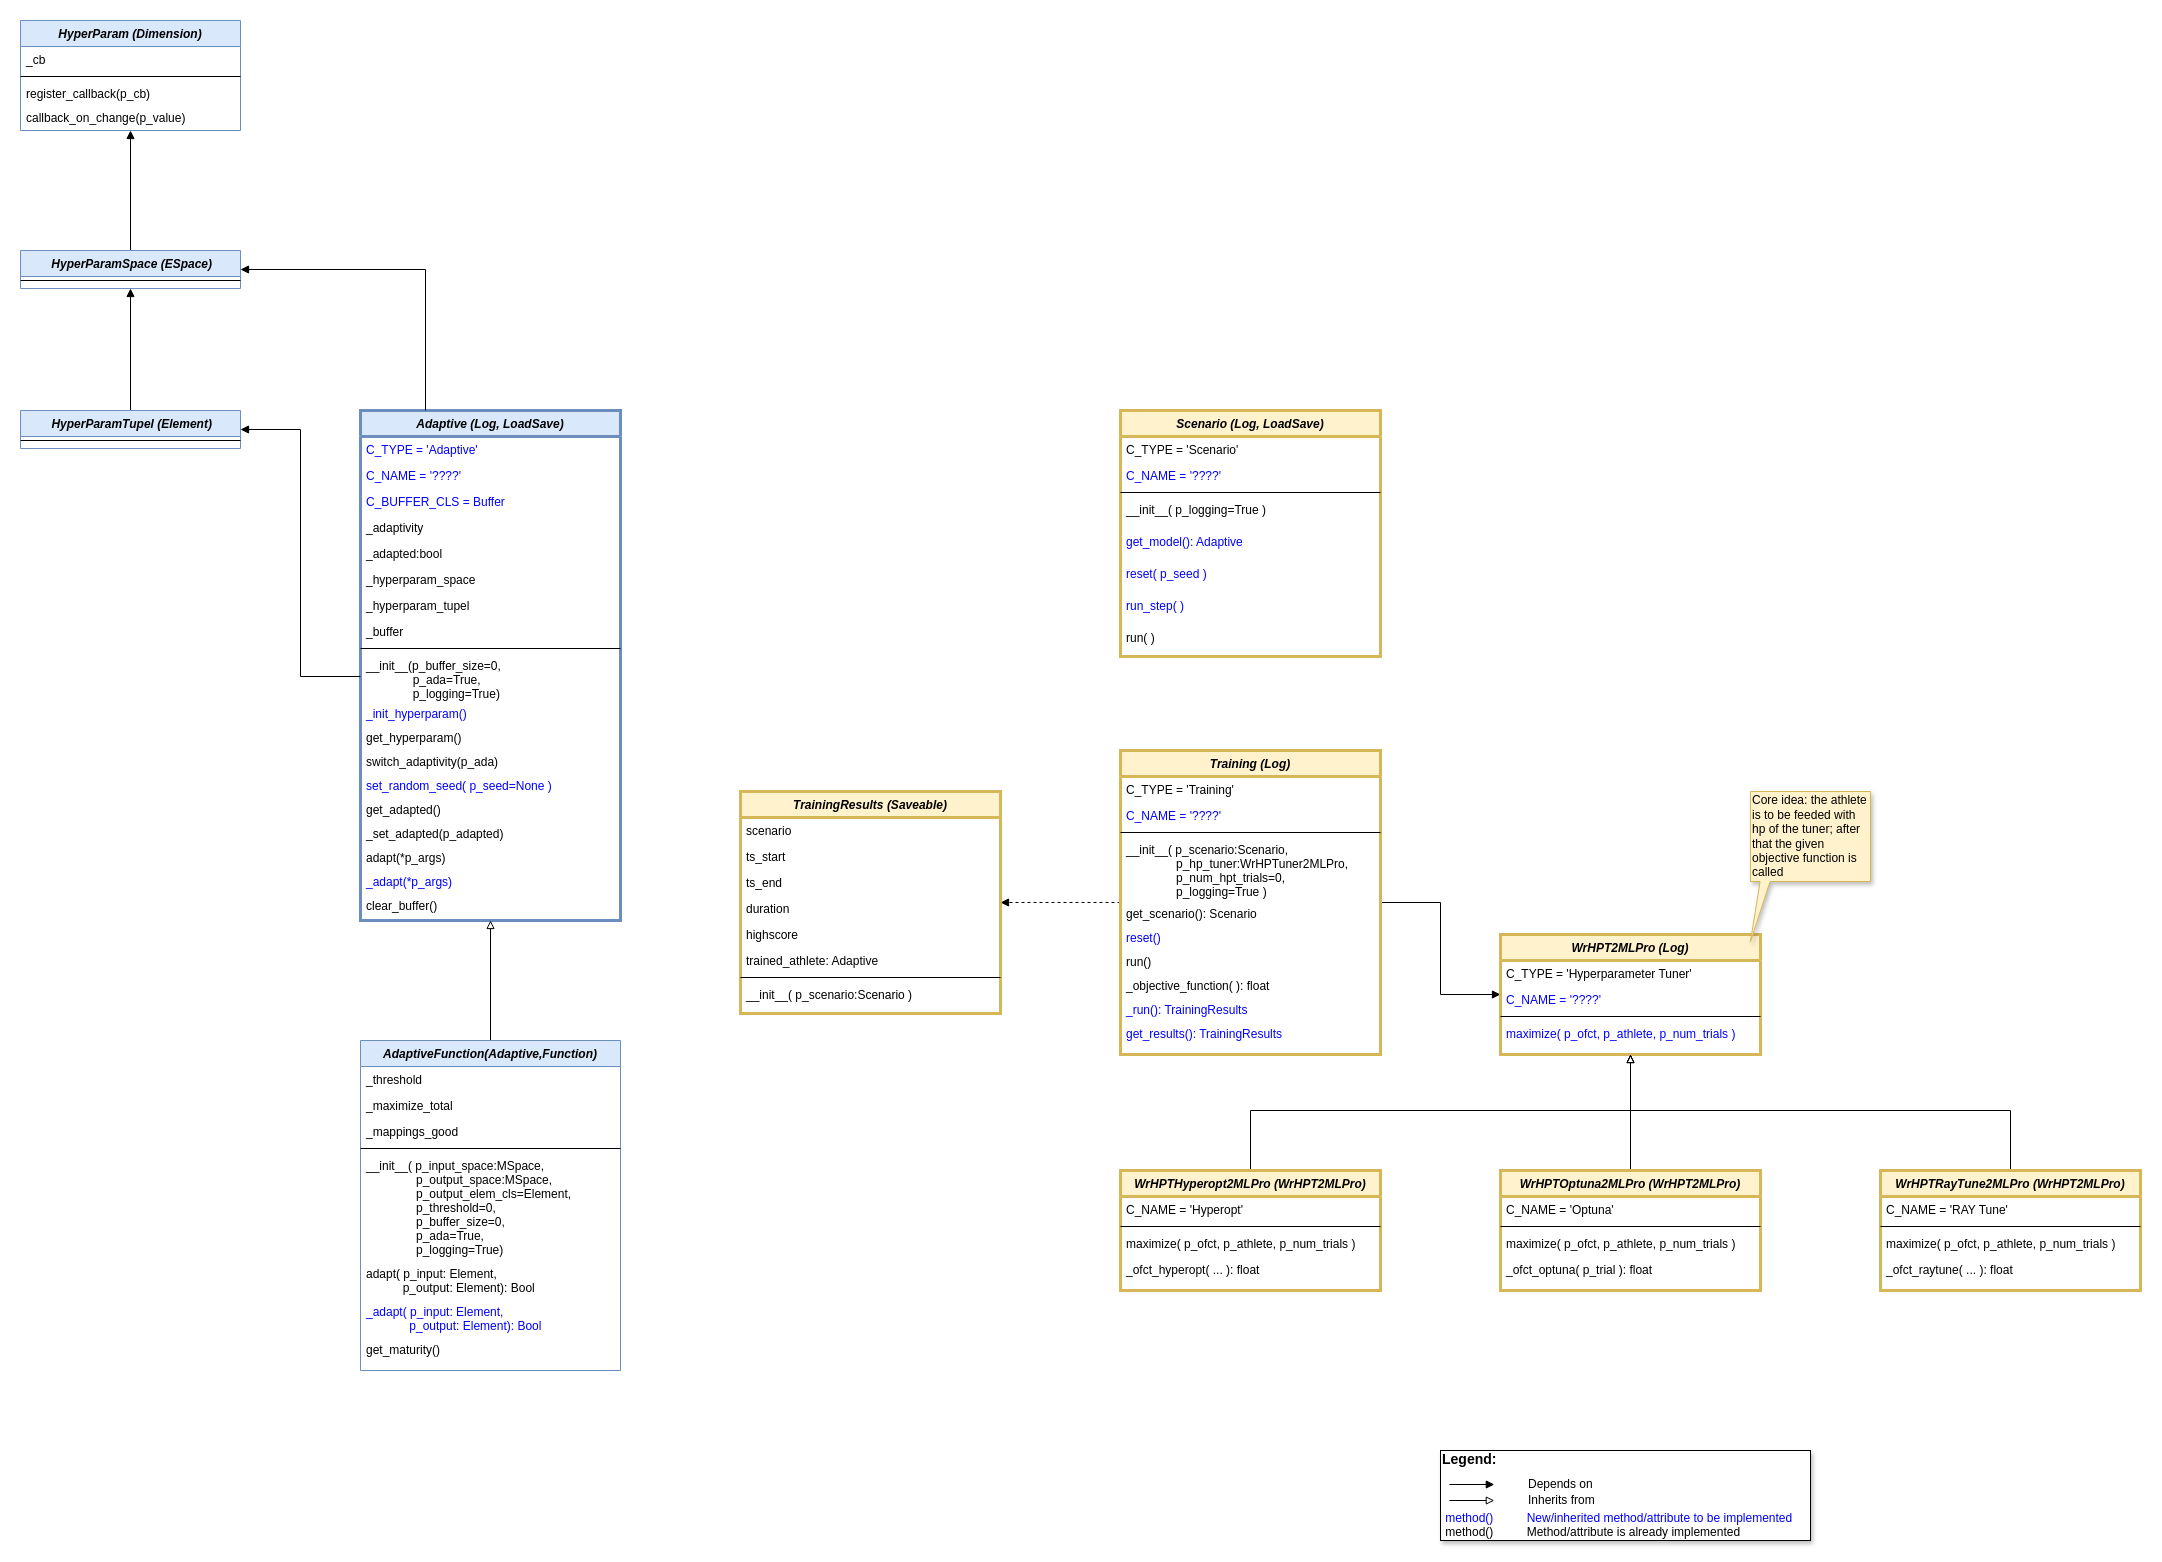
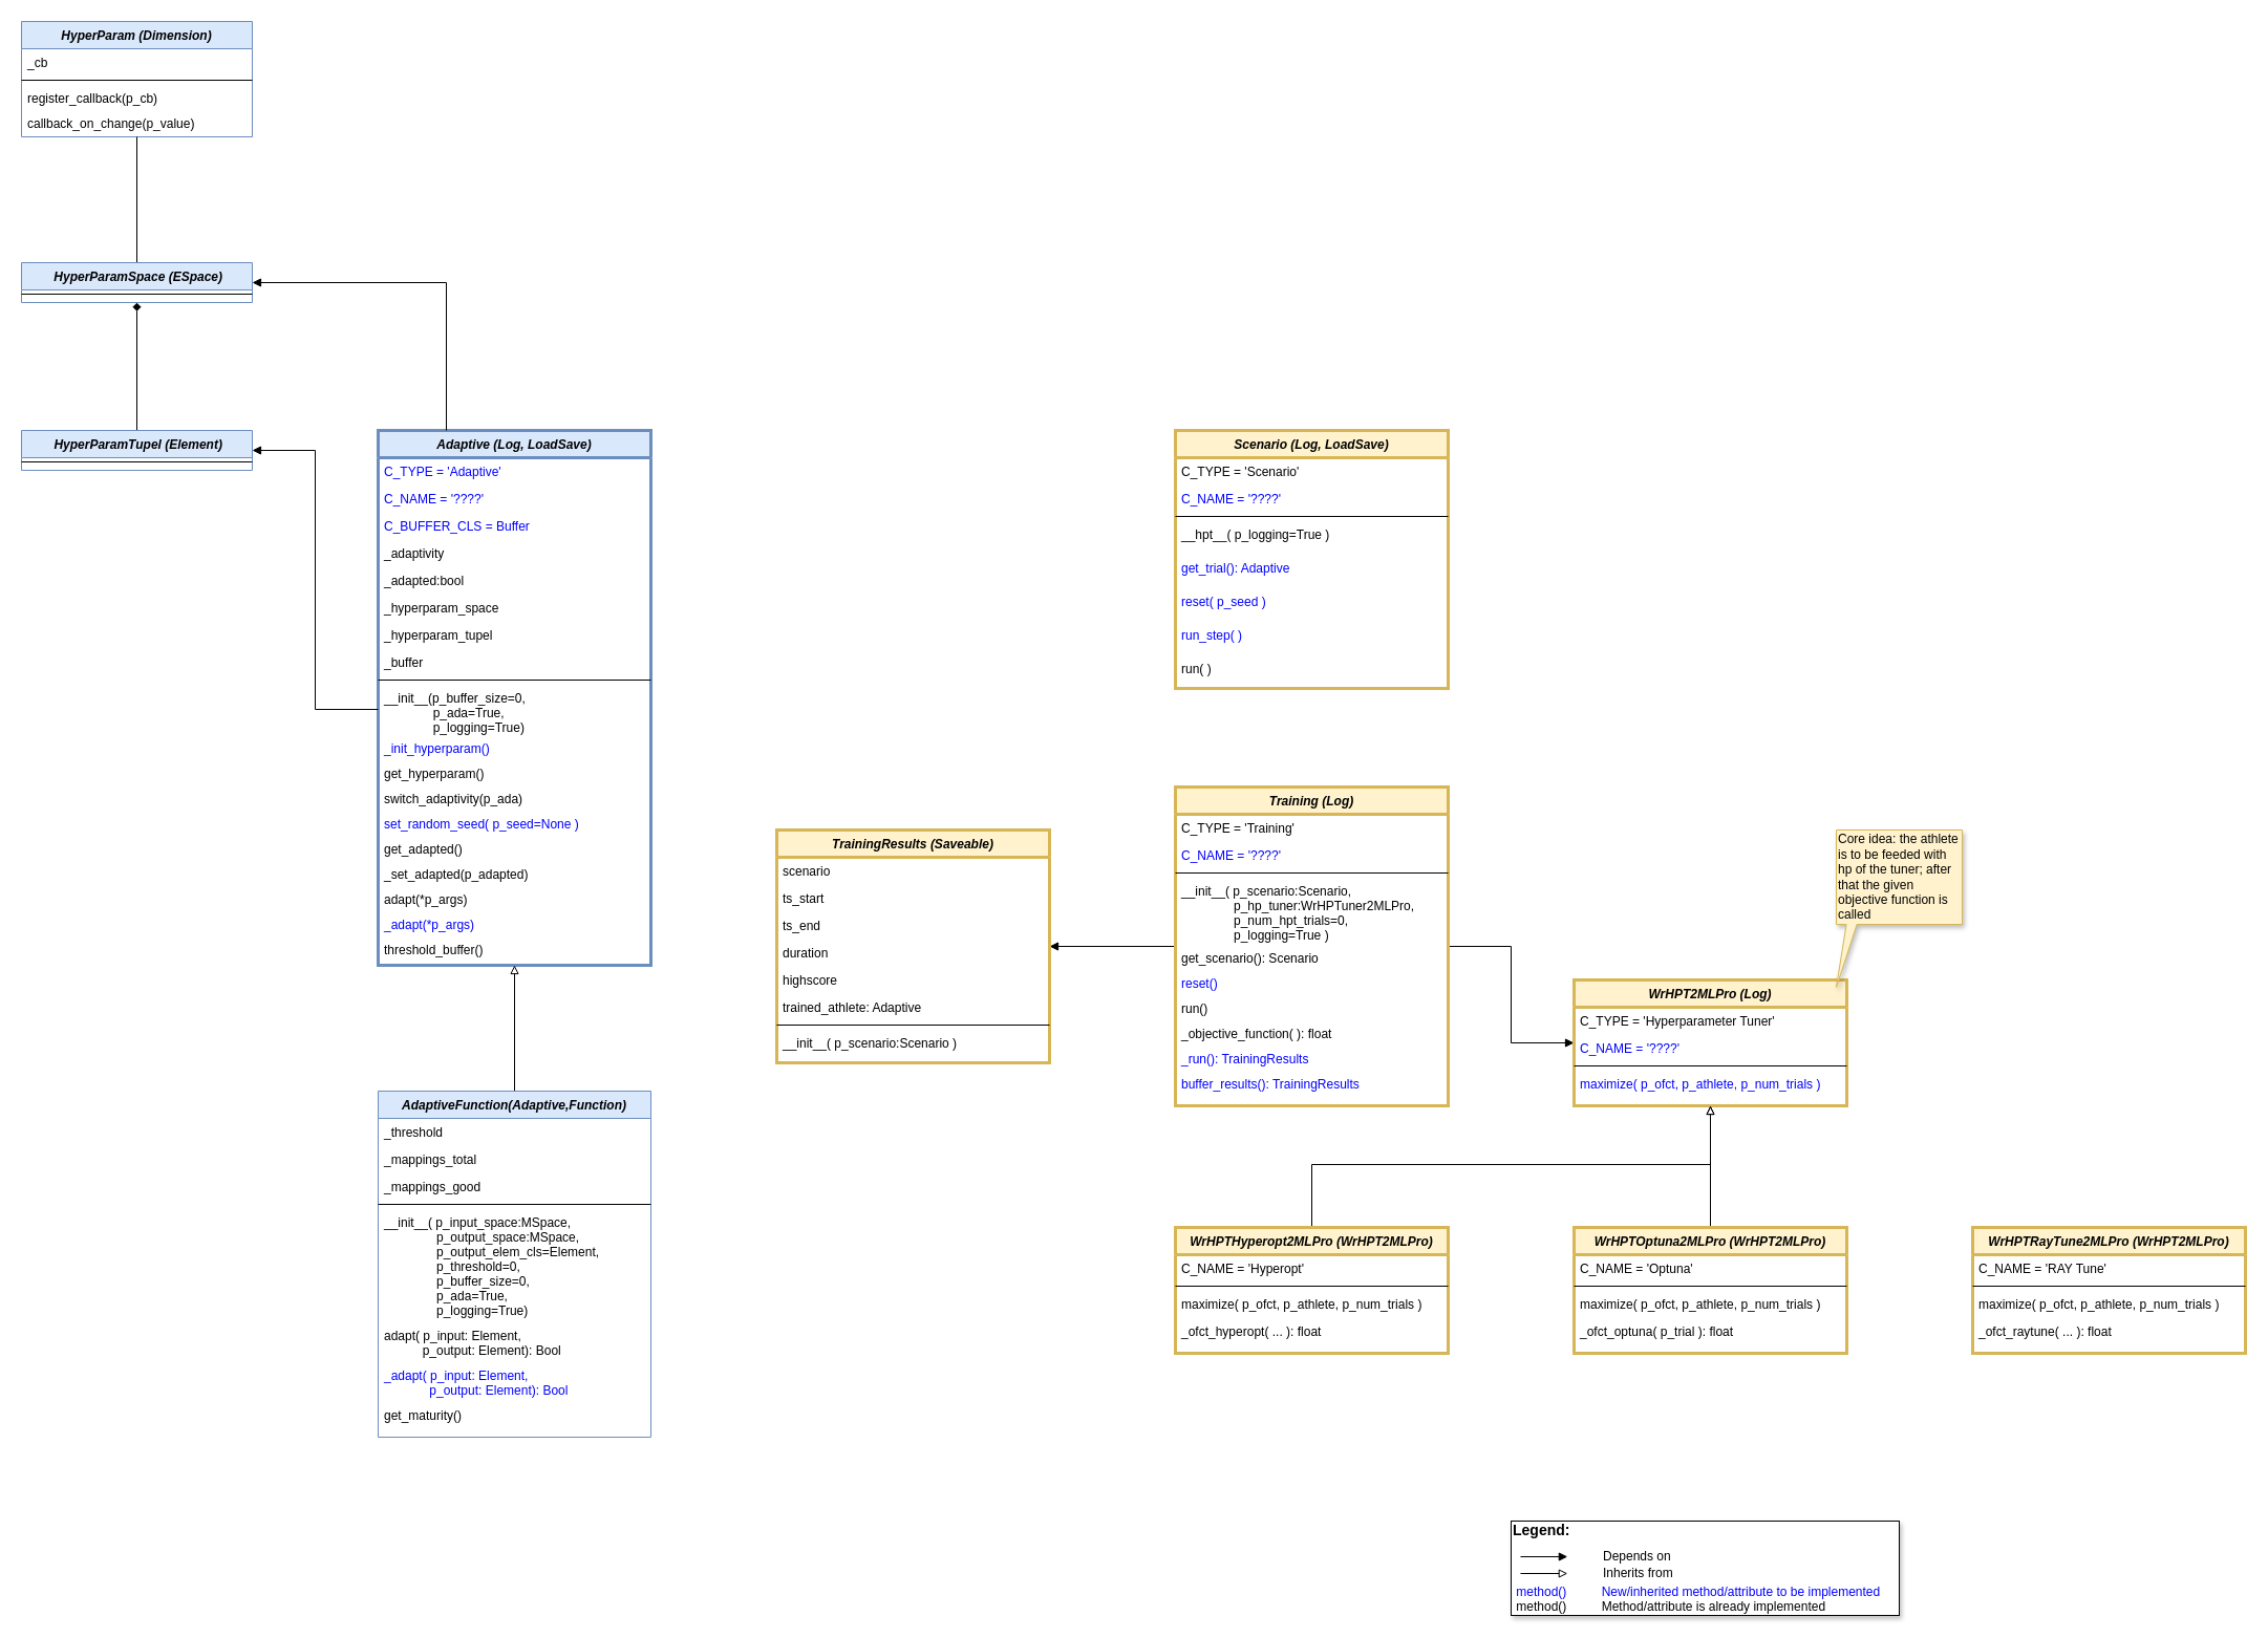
- <mxCell id="31" style="edgeStyle=orthogonalEdgeStyle;rounded=0;orthogonalLoop=1;jettySize=auto;html=1;endArrow=block;endFill=1;fontColor=#0000FF;" parent="1" source="32" target="26" edge="1"><mxGeometry relative="1" as="geometry" /></mxCell>
+ <mxCell id="31" style="edgeStyle=orthogonalEdgeStyle;rounded=0;orthogonalLoop=1;jettySize=auto;html=1;endArrow=none;endFill=1;fontColor=#0000FF;" parent="1" source="32" target="26" edge="1"><mxGeometry relative="1" as="geometry" /></mxCell>
- <mxCell id="35" style="edgeStyle=orthogonalEdgeStyle;rounded=0;orthogonalLoop=1;jettySize=auto;html=1;endArrow=block;endFill=1;" parent="1" source="36" target="32" edge="1"><mxGeometry relative="1" as="geometry" /></mxCell>
+ <mxCell id="35" style="edgeStyle=orthogonalEdgeStyle;rounded=0;orthogonalLoop=1;jettySize=auto;html=1;endArrow=diamond;endFill=1;" parent="1" source="36" target="32" edge="1"><mxGeometry relative="1" as="geometry" /></mxCell>
- <mxCell id="75" value="__init__( p_logging=True )&#10;" style="text;align=left;verticalAlign=top;spacingLeft=4;spacingRight=4;overflow=hidden;rotatable=0;points=[[0,0.5],[1,0.5]];portConstraint=eastwest;" parent="71" vertex="1"><mxGeometry y="86" width="260" height="32" as="geometry" /></mxCell>
+ <mxCell id="75" value="__hpt__( p_logging=True )&#10;" style="text;align=left;verticalAlign=top;spacingLeft=4;spacingRight=4;overflow=hidden;rotatable=0;points=[[0,0.5],[1,0.5]];portConstraint=eastwest;" parent="71" vertex="1"><mxGeometry y="86" width="260" height="32" as="geometry" /></mxCell>
- <mxCell id="76" value="get_model(): Adaptive" style="text;align=left;verticalAlign=top;spacingLeft=4;spacingRight=4;overflow=hidden;rotatable=0;points=[[0,0.5],[1,0.5]];portConstraint=eastwest;fontColor=#0000FF;" parent="71" vertex="1"><mxGeometry y="118" width="260" height="32" as="geometry" /></mxCell>
+ <mxCell id="76" value="get_trial(): Adaptive" style="text;align=left;verticalAlign=top;spacingLeft=4;spacingRight=4;overflow=hidden;rotatable=0;points=[[0,0.5],[1,0.5]];portConstraint=eastwest;fontColor=#0000FF;" parent="71" vertex="1"><mxGeometry y="118" width="260" height="32" as="geometry" /></mxCell>
- <mxCell id="49" style="edgeStyle=orthogonalEdgeStyle;rounded=0;orthogonalLoop=1;jettySize=auto;html=1;fontColor=#0000FF;endArrow=block;endFill=1;dashed=1;" parent="1" source="51" target="62" edge="1"><mxGeometry relative="1" as="geometry" /></mxCell>
+ <mxCell id="49" style="edgeStyle=orthogonalEdgeStyle;rounded=0;orthogonalLoop=1;jettySize=auto;html=1;fontColor=#0000FF;endArrow=block;endFill=1;" parent="1" source="51" target="62" edge="1"><mxGeometry relative="1" as="geometry" /></mxCell>
- <mxCell id="25" value="clear_buffer()" style="text;align=left;verticalAlign=top;spacingLeft=4;spacingRight=4;overflow=hidden;rotatable=0;points=[[0,0.5],[1,0.5]];portConstraint=eastwest;" parent="6" vertex="1"><mxGeometry y="482" width="260" height="24" as="geometry" /></mxCell>
+ <mxCell id="25" value="threshold_buffer()" style="text;align=left;verticalAlign=top;spacingLeft=4;spacingRight=4;overflow=hidden;rotatable=0;points=[[0,0.5],[1,0.5]];portConstraint=eastwest;" parent="6" vertex="1"><mxGeometry y="482" width="260" height="24" as="geometry" /></mxCell>
- <mxCell id="61" value="get_results(): TrainingResults" style="text;align=left;verticalAlign=top;spacingLeft=4;spacingRight=4;overflow=hidden;rotatable=0;points=[[0,0.5],[1,0.5]];portConstraint=eastwest;fontColor=#0000FF;" parent="51" vertex="1"><mxGeometry y="270" width="260" height="24" as="geometry" /></mxCell>
+ <mxCell id="61" value="buffer_results(): TrainingResults" style="text;align=left;verticalAlign=top;spacingLeft=4;spacingRight=4;overflow=hidden;rotatable=0;points=[[0,0.5],[1,0.5]];portConstraint=eastwest;fontColor=#0000FF;" parent="51" vertex="1"><mxGeometry y="270" width="260" height="24" as="geometry" /></mxCell>
- <mxCell id="42" value="_maximize_total" style="text;align=left;verticalAlign=top;spacingLeft=4;spacingRight=4;overflow=hidden;rotatable=0;points=[[0,0.5],[1,0.5]];portConstraint=eastwest;" parent="40" vertex="1"><mxGeometry y="52" width="260" height="26" as="geometry" /></mxCell>
+ <mxCell id="42" value="_mappings_total" style="text;align=left;verticalAlign=top;spacingLeft=4;spacingRight=4;overflow=hidden;rotatable=0;points=[[0,0.5],[1,0.5]];portConstraint=eastwest;" parent="40" vertex="1"><mxGeometry y="52" width="260" height="26" as="geometry" /></mxCell>
- <mxCell id="91" style="edgeStyle=orthogonalEdgeStyle;rounded=0;orthogonalLoop=1;jettySize=auto;html=1;fontColor=#000000;endArrow=block;endFill=0;exitX=0.5;exitY=0;exitDx=0;exitDy=0;" parent="1" source="92" target="80" edge="1"><mxGeometry relative="1" as="geometry"><Array as="points"><mxPoint x="2010" y="1110" /><mxPoint x="1630" y="1110" /></Array></mxGeometry></mxCell>
